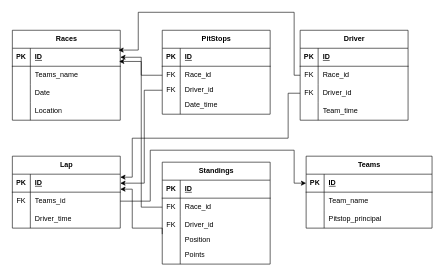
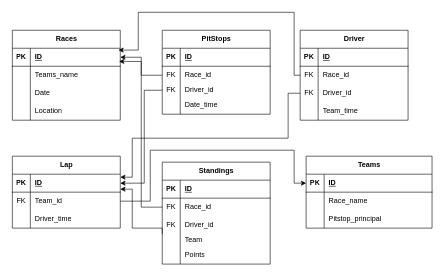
- <mxCell id="8" value="Teams_id" style="shape=partialRectangle;connectable=0;fillColor=none;top=0;left=0;bottom=0;right=0;align=left;spacingLeft=6;fontStyle=0;overflow=hidden;whiteSpace=wrap;html=1;" parent="6" vertex="1"><mxGeometry x="30" width="150" height="30" as="geometry"><mxRectangle width="150" height="30" as="alternateBounds" /></mxGeometry></mxCell>
+ <mxCell id="8" value="Team_id" style="shape=partialRectangle;connectable=0;fillColor=none;top=0;left=0;bottom=0;right=0;align=left;spacingLeft=6;fontStyle=0;overflow=hidden;whiteSpace=wrap;html=1;" parent="6" vertex="1"><mxGeometry x="30" width="150" height="30" as="geometry"><mxRectangle width="150" height="30" as="alternateBounds" /></mxGeometry></mxCell>
- <mxCell id="57" value="Team_name" style="shape=partialRectangle;connectable=0;fillColor=none;top=0;left=0;bottom=0;right=0;align=left;spacingLeft=6;overflow=hidden;whiteSpace=wrap;html=1;" parent="55" vertex="1"><mxGeometry x="30" width="180" height="30" as="geometry"><mxRectangle width="180" height="30" as="alternateBounds" /></mxGeometry></mxCell>
+ <mxCell id="57" value="Race_name" style="shape=partialRectangle;connectable=0;fillColor=none;top=0;left=0;bottom=0;right=0;align=left;spacingLeft=6;overflow=hidden;whiteSpace=wrap;html=1;" parent="55" vertex="1"><mxGeometry x="30" width="180" height="30" as="geometry"><mxRectangle width="180" height="30" as="alternateBounds" /></mxGeometry></mxCell>
- <mxCell id="85" value="Position" style="shape=partialRectangle;connectable=0;fillColor=none;top=0;left=0;bottom=0;right=0;align=left;spacingLeft=6;overflow=hidden;whiteSpace=wrap;html=1;" parent="83" vertex="1"><mxGeometry x="30" width="150" height="20" as="geometry"><mxRectangle width="150" height="20" as="alternateBounds" /></mxGeometry></mxCell>
+ <mxCell id="85" value="Team" style="shape=partialRectangle;connectable=0;fillColor=none;top=0;left=0;bottom=0;right=0;align=left;spacingLeft=6;overflow=hidden;whiteSpace=wrap;html=1;" parent="83" vertex="1"><mxGeometry x="30" width="150" height="20" as="geometry"><mxRectangle width="150" height="20" as="alternateBounds" /></mxGeometry></mxCell>
